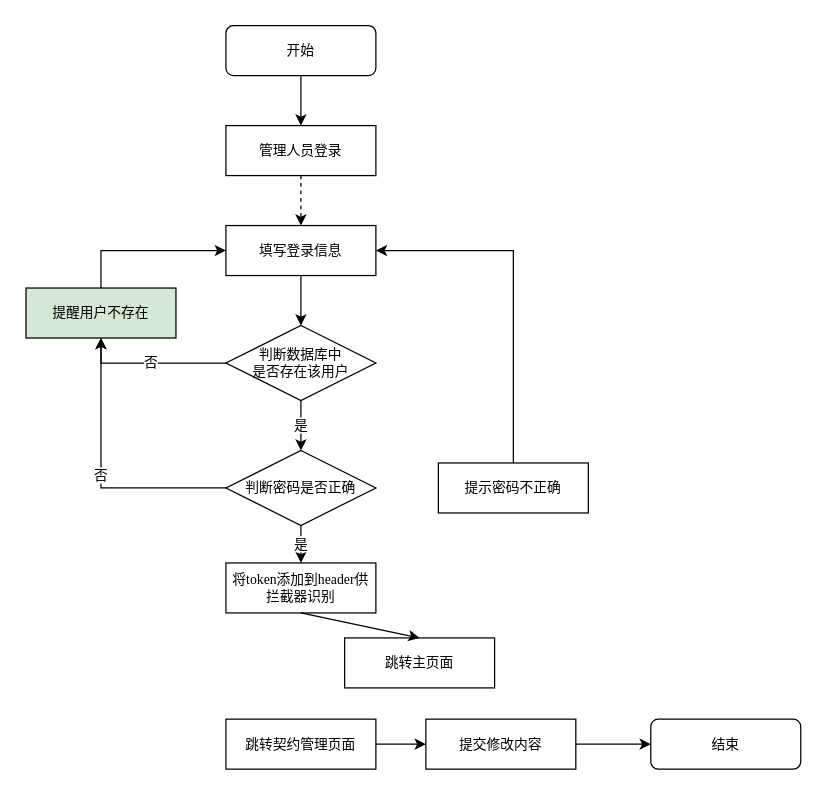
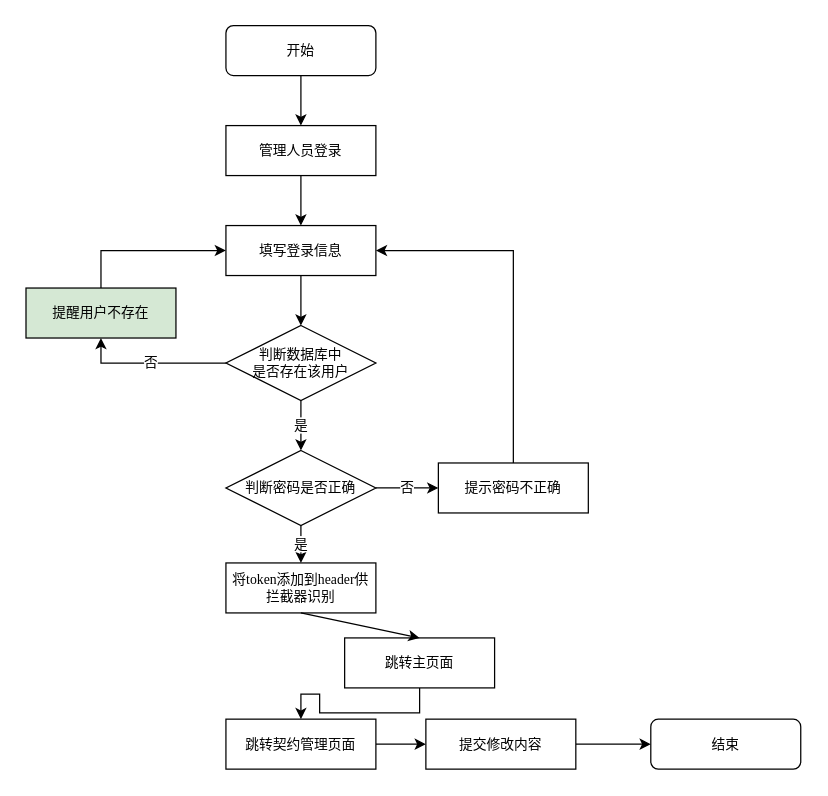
- <mxCell id="5" value="" style="edgeStyle=orthogonalEdgeStyle;rounded=0;orthogonalLoop=1;jettySize=auto;html=1;fontFamily=Times New Roman;fontSize=11;dashed=1;" edge="1" parent="1" source="6" target="8"><mxGeometry relative="1" as="geometry" /></mxCell>
+ <mxCell id="5" value="" style="edgeStyle=orthogonalEdgeStyle;rounded=0;orthogonalLoop=1;jettySize=auto;html=1;fontFamily=Times New Roman;fontSize=11;" edge="1" parent="1" source="6" target="8"><mxGeometry relative="1" as="geometry" /></mxCell>
- <mxCell id="12" value="否" style="edgeStyle=orthogonalEdgeStyle;rounded=0;orthogonalLoop=1;jettySize=auto;html=1;fontFamily=Times New Roman;fontSize=11;" edge="1" parent="1" source="13" target="14"><mxGeometry relative="1" as="geometry" /></mxCell>
+ <mxCell id="12" value="否" style="edgeStyle=orthogonalEdgeStyle;rounded=0;orthogonalLoop=1;jettySize=auto;html=1;fontFamily=Times New Roman;fontSize=11;" edge="1" parent="1" source="13" target="25"><mxGeometry relative="1" as="geometry" /></mxCell>
+ <mxCell id="17" value="" style="edgeStyle=orthogonalEdgeStyle;rounded=0;orthogonalLoop=1;jettySize=auto;html=1;fontFamily=Times New Roman;fontSize=11;" edge="1" parent="1" source="18" target="20"><mxGeometry relative="1" as="geometry" /></mxCell>
